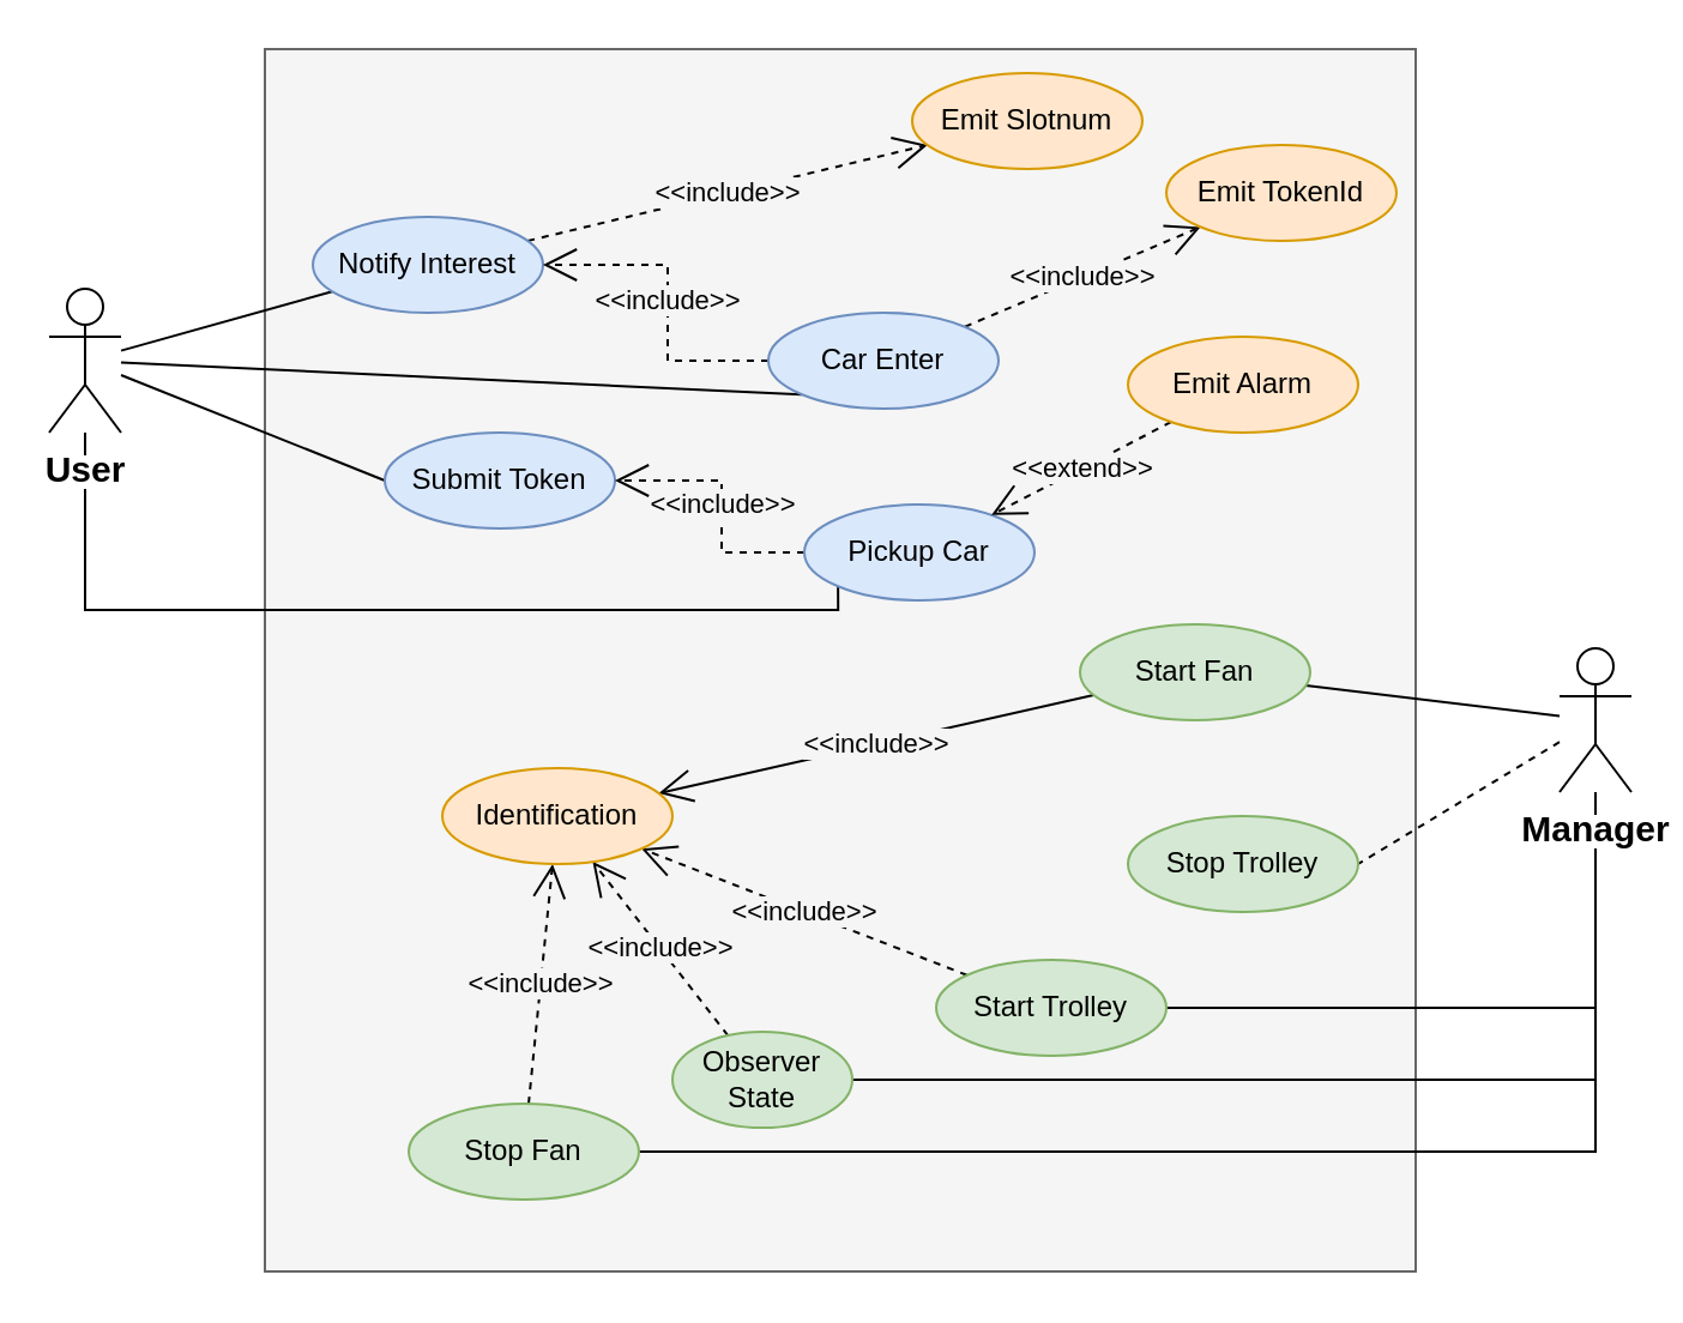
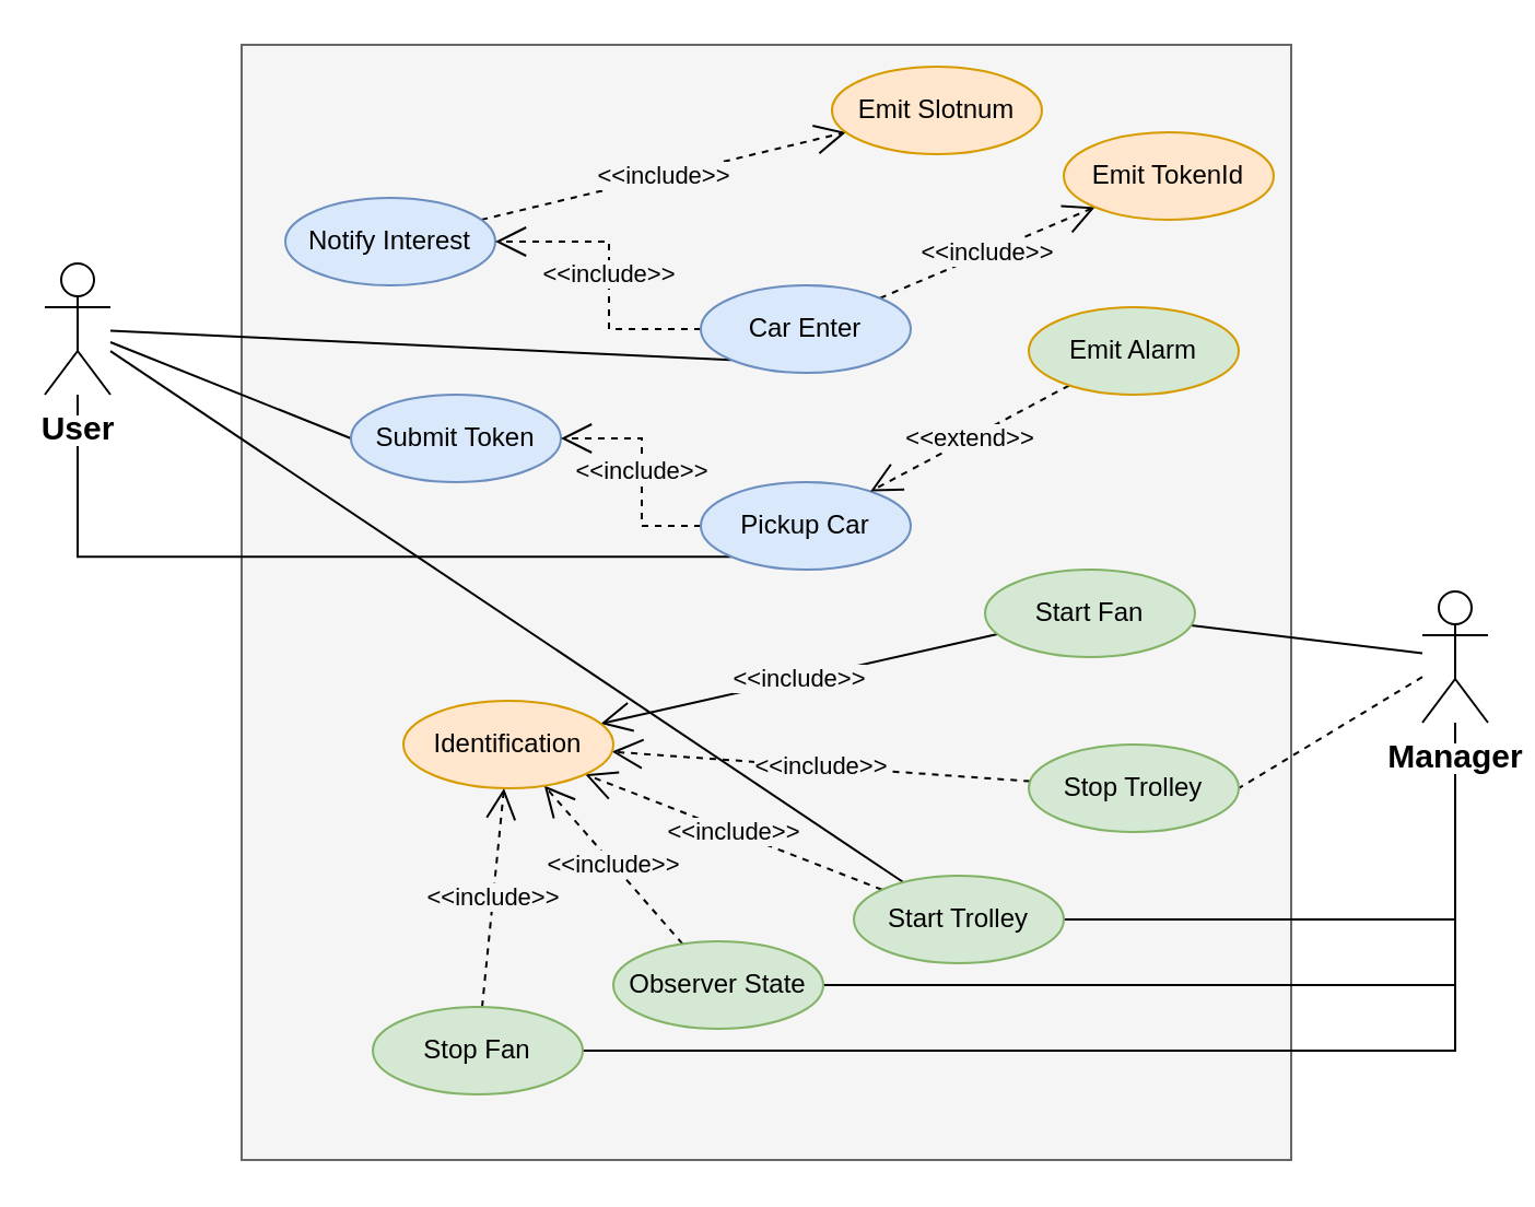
- <mxCell id="3" style="rounded=0;orthogonalLoop=1;jettySize=auto;html=1;endArrow=none;endFill=0;" edge="1" parent="1" source="7" target="15"><mxGeometry relative="1" as="geometry" /></mxCell>
+ <mxCell id="3" style="rounded=0;orthogonalLoop=1;jettySize=auto;html=1;endArrow=none;endFill=0;" edge="1" parent="1" source="7" target="27"><mxGeometry relative="1" as="geometry" /></mxCell>
- <mxCell id="36" value="Emit Alarm" style="ellipse;whiteSpace=wrap;html=1;fillColor=#ffe6cc;strokeColor=#d79b00;" vertex="1" parent="1"><mxGeometry x="470" y="140" width="96" height="40" as="geometry" /></mxCell>
+ <mxCell id="36" value="Emit Alarm" style="ellipse;whiteSpace=wrap;html=1;fillColor=#d5e8d4;strokeColor=#d79b00;" vertex="1" parent="1"><mxGeometry x="470" y="140" width="96" height="40" as="geometry" /></mxCell>
- <mxCell id="21" value="Pickup Car" style="ellipse;whiteSpace=wrap;html=1;fillColor=#dae8fc;strokeColor=#6c8ebf;" vertex="1" parent="1"><mxGeometry x="335" y="210" width="96" height="40" as="geometry" /></mxCell>
+ <mxCell id="21" value="Pickup Car" style="ellipse;whiteSpace=wrap;html=1;fillColor=#dae8fc;strokeColor=#6c8ebf;" vertex="1" parent="1"><mxGeometry x="320" y="220" width="96" height="40" as="geometry" /></mxCell>
+ <mxCell id="24" value="&amp;lt;&amp;lt;include&amp;gt;&amp;gt;" style="edgeStyle=none;rounded=0;orthogonalLoop=1;jettySize=auto;html=1;dashed=1;endArrow=open;endFill=0;endSize=12;labelBackgroundColor=#F5F5F5;" edge="1" parent="1" source="25" target="32"><mxGeometry relative="1" as="geometry" /></mxCell>
- <mxCell id="23" value="Observer State" style="ellipse;whiteSpace=wrap;html=1;fillColor=#d5e8d4;strokeColor=#82b366;" vertex="1" parent="1"><mxGeometry x="280" y="430" width="75" height="40" as="geometry" /></mxCell>
+ <mxCell id="23" value="Observer State" style="ellipse;whiteSpace=wrap;html=1;fillColor=#d5e8d4;strokeColor=#82b366;" vertex="1" parent="1"><mxGeometry x="280" y="430" width="96" height="40" as="geometry" /></mxCell>
